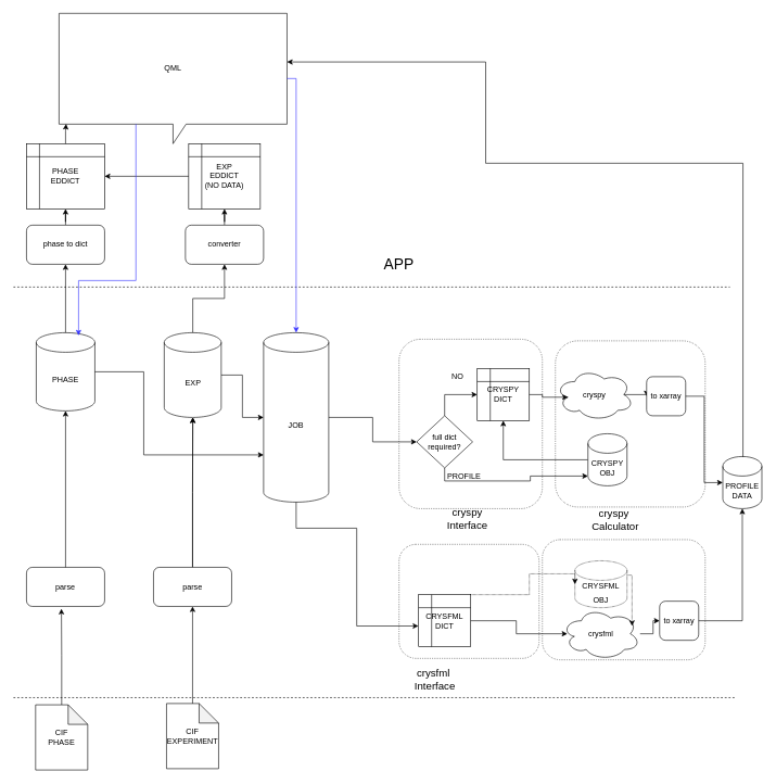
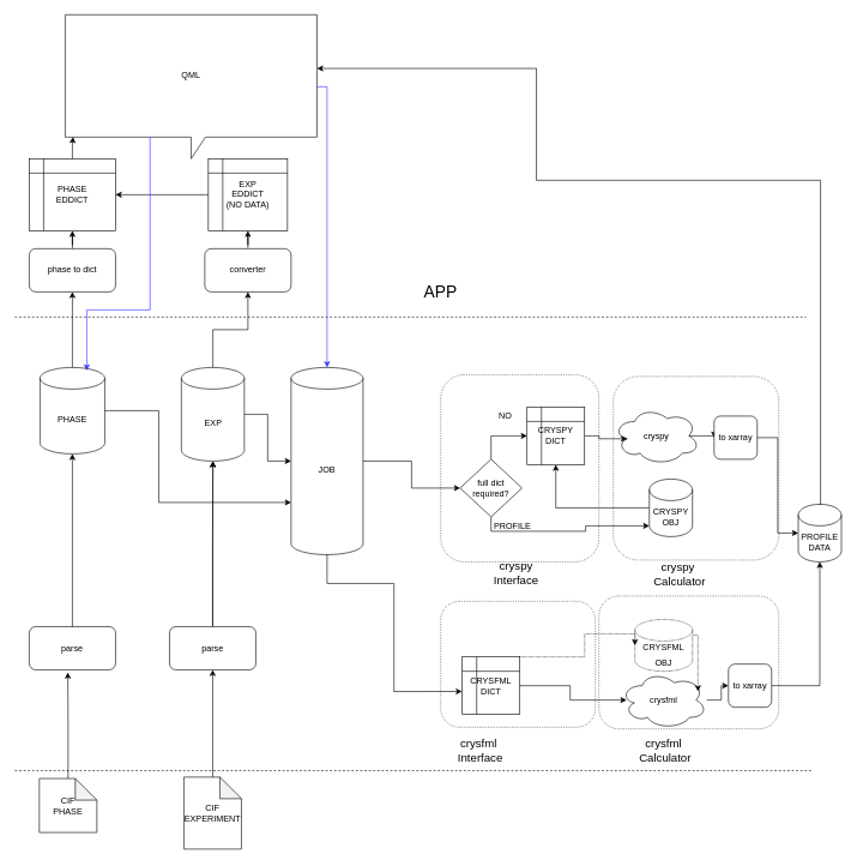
+ <mxCell id="44" value="&lt;font style=&quot;font-size: 16px;&quot;&gt;crysfml&lt;br&gt;&amp;nbsp;Calculator&lt;/font&gt;" style="text;html=1;strokeColor=none;fillColor=none;align=center;verticalAlign=middle;whiteSpace=wrap;rounded=0;" vertex="1" parent="1"><mxGeometry x="862" y="1027" width="120" height="30" as="geometry" /></mxCell>
- <mxCell id="3" value="CIF&lt;br&gt;PHASE" style="shape=note;whiteSpace=wrap;html=1;backgroundOutline=1;darkOpacity=0.05;" vertex="1" parent="1"><mxGeometry x="54" y="1081" width="80" height="100" as="geometry" /></mxCell>
+ <mxCell id="3" value="CIF&lt;br&gt;PHASE" style="shape=note;whiteSpace=wrap;html=1;backgroundOutline=1;darkOpacity=0.05;" vertex="1" parent="1"><mxGeometry x="54" y="1081" width="80" height="75" as="geometry" /></mxCell>
